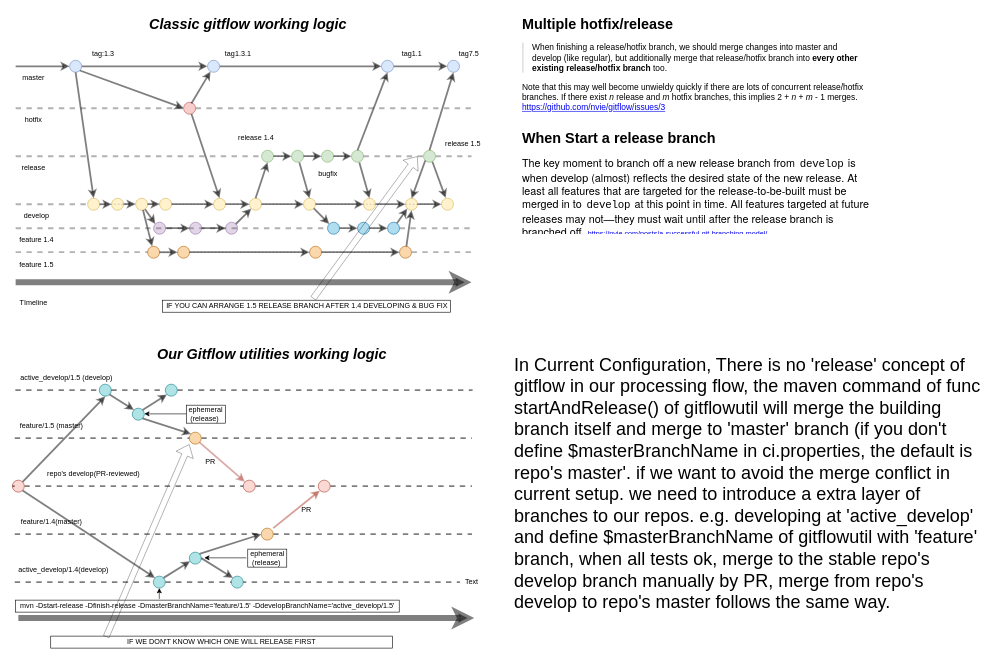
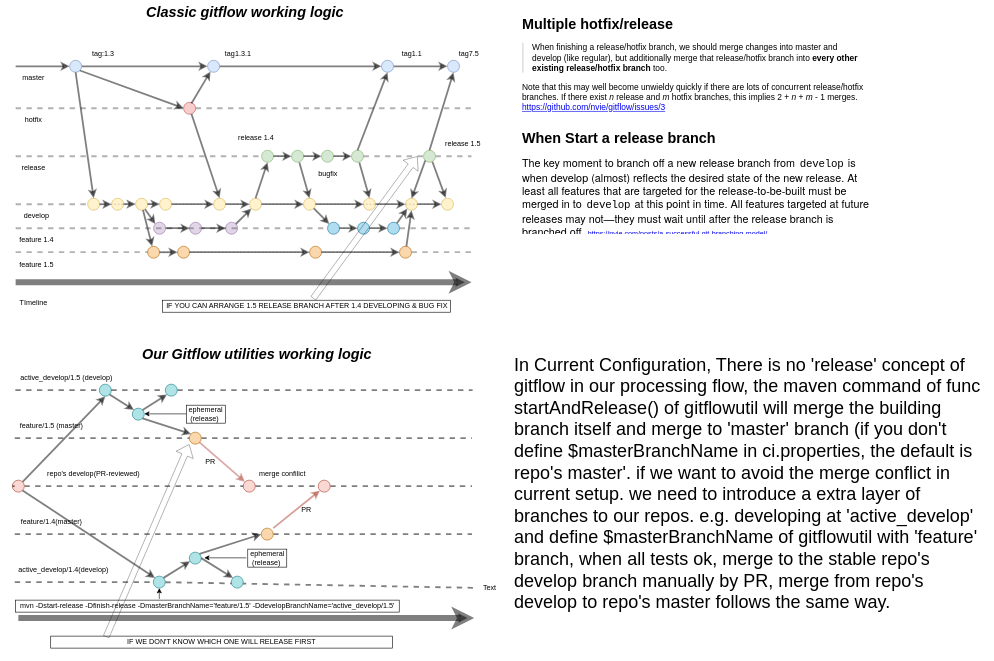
- <mxCell id="169" value="&lt;b&gt;&lt;i&gt;&lt;font style=&quot;font-size: 24px&quot;&gt;Classic gitflow working logic&lt;/font&gt;&lt;/i&gt;&lt;/b&gt;" style="text;html=1;strokeColor=none;fillColor=none;align=center;verticalAlign=middle;whiteSpace=wrap;rounded=0;" vertex="1" parent="1"><mxGeometry x="159.5" y="30" width="506" height="20" as="geometry" /></mxCell>
+ <mxCell id="169" value="&lt;b&gt;&lt;i&gt;&lt;font style=&quot;font-size: 24px&quot;&gt;Classic gitflow working logic&lt;/font&gt;&lt;/i&gt;&lt;/b&gt;" style="text;html=1;strokeColor=none;fillColor=none;align=center;verticalAlign=middle;whiteSpace=wrap;rounded=0;" vertex="1" parent="1"><mxGeometry x="154.5" y="10" width="506" height="20" as="geometry" /></mxCell>
- <mxCell id="168" value="&lt;b&gt;&lt;i&gt;&lt;font style=&quot;font-size: 24px&quot;&gt;Our Gitflow utilities working logic&lt;/font&gt;&lt;/i&gt;&lt;/b&gt;" style="text;html=1;strokeColor=none;fillColor=none;align=center;verticalAlign=middle;whiteSpace=wrap;rounded=0;" vertex="1" parent="1"><mxGeometry x="200" y="580" width="506" height="20" as="geometry" /></mxCell>
+ <mxCell id="168" value="&lt;b&gt;&lt;i&gt;&lt;font style=&quot;font-size: 24px&quot;&gt;Our Gitflow utilities working logic&lt;/font&gt;&lt;/i&gt;&lt;/b&gt;" style="text;html=1;strokeColor=none;fillColor=none;align=center;verticalAlign=middle;whiteSpace=wrap;rounded=0;" vertex="1" parent="1"><mxGeometry x="175" y="580" width="506" height="20" as="geometry" /></mxCell>
+ <mxCell id="155" value="merge confilict" style="text;html=1;align=center;verticalAlign=middle;resizable=0;points=[];autosize=1;" parent="1" vertex="1"><mxGeometry x="425" y="780" width="90" height="20" as="geometry" /></mxCell>
- <mxCell id="118" value="Text" style="text;html=1;strokeColor=none;fillColor=none;align=center;verticalAlign=middle;whiteSpace=wrap;rounded=0;" parent="1" vertex="1"><mxGeometry x="766.353" y="960" width="40" height="20" as="geometry" /></mxCell>
+ <mxCell id="118" value="Text" style="text;html=1;strokeColor=none;fillColor=none;align=center;verticalAlign=middle;whiteSpace=wrap;rounded=0;" parent="1" vertex="1"><mxGeometry x="796.353" y="970" width="40" height="20" as="geometry" /></mxCell>
